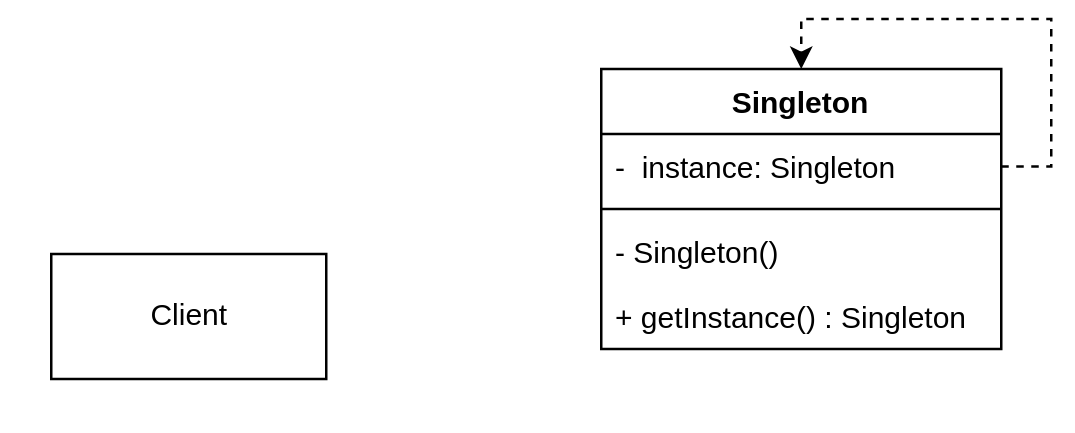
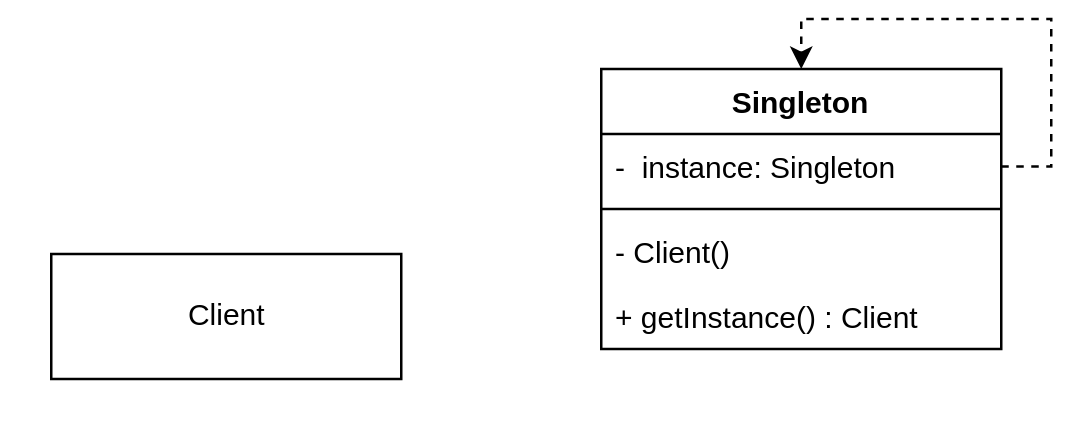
- <mxCell id="6" value="- Singleton()" style="text;align=left;verticalAlign=top;spacingLeft=4;spacingRight=4;overflow=hidden;rotatable=0;points=[[0,0.5],[1,0.5]];portConstraint=eastwest;" vertex="1" parent="2"><mxGeometry y="60" width="160" height="26" as="geometry" /></mxCell>
+ <mxCell id="6" value="- Client()" style="text;align=left;verticalAlign=top;spacingLeft=4;spacingRight=4;overflow=hidden;rotatable=0;points=[[0,0.5],[1,0.5]];portConstraint=eastwest;" vertex="1" parent="2"><mxGeometry y="60" width="160" height="26" as="geometry" /></mxCell>
- <mxCell id="8" value="Client" style="html=1;" vertex="1" parent="1"><mxGeometry x="20" y="94" width="110" height="50" as="geometry" /></mxCell>
+ <mxCell id="8" value="Client" style="html=1;" vertex="1" parent="1"><mxGeometry x="20" y="94" width="140" height="50" as="geometry" /></mxCell>
- <mxCell id="7" value="+ getInstance() : Singleton&#10;" style="text;align=left;verticalAlign=top;spacingLeft=4;spacingRight=4;overflow=hidden;rotatable=0;points=[[0,0.5],[1,0.5]];portConstraint=eastwest;" vertex="1" parent="2"><mxGeometry y="86" width="160" height="26" as="geometry" /></mxCell>
+ <mxCell id="7" value="+ getInstance() : Client&#10;" style="text;align=left;verticalAlign=top;spacingLeft=4;spacingRight=4;overflow=hidden;rotatable=0;points=[[0,0.5],[1,0.5]];portConstraint=eastwest;" vertex="1" parent="2"><mxGeometry y="86" width="160" height="26" as="geometry" /></mxCell>
